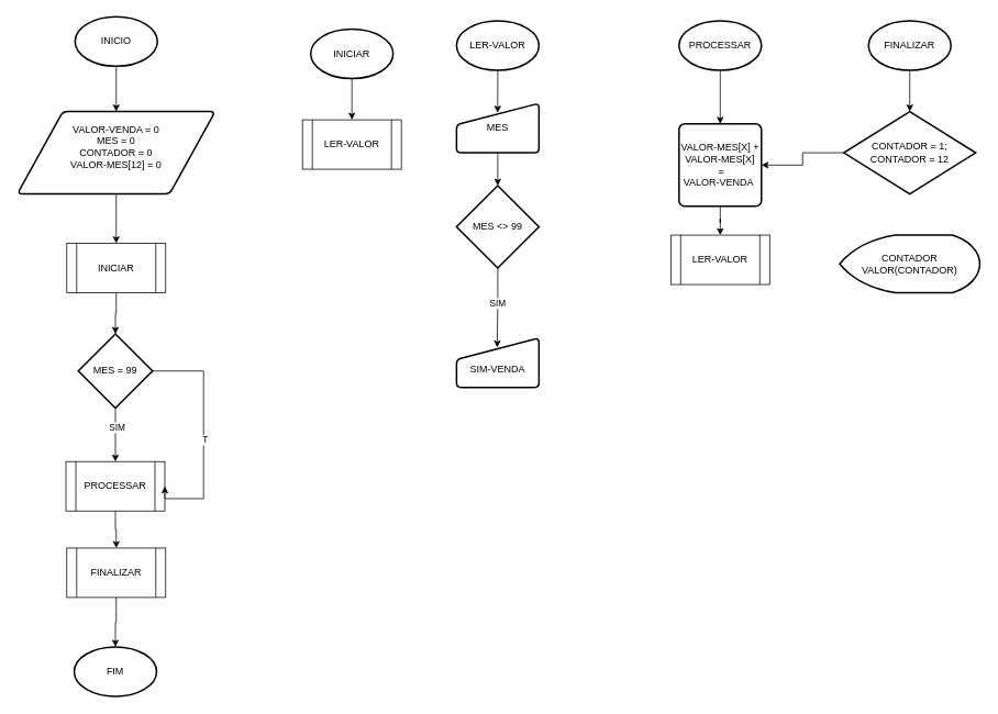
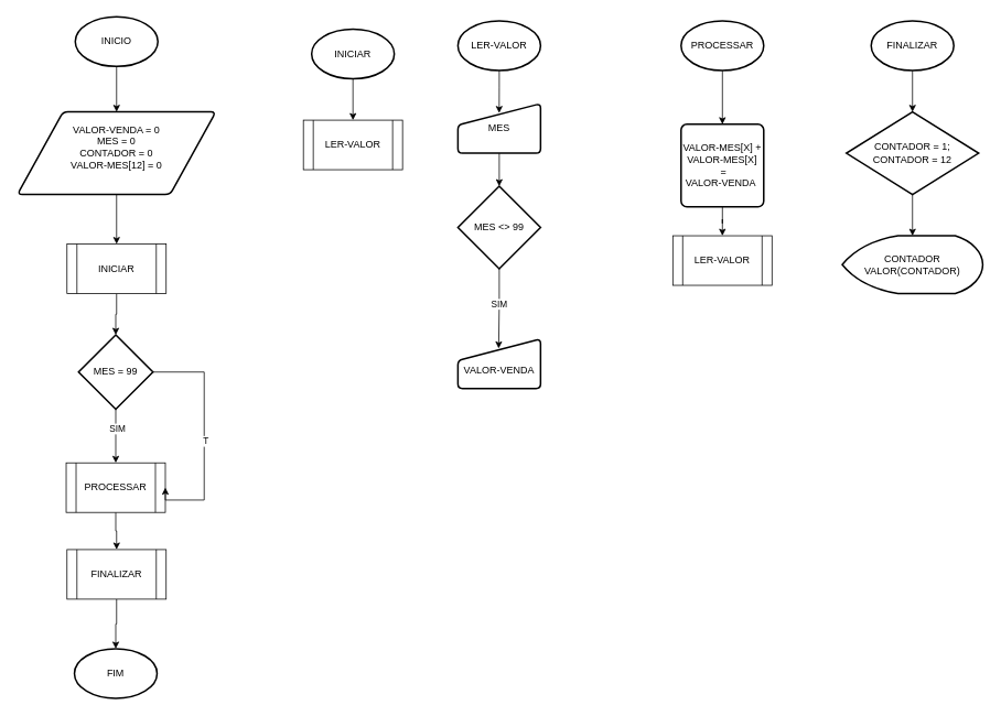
- <mxCell id="33" value="" style="edgeStyle=orthogonalEdgeStyle;rounded=0;orthogonalLoop=1;jettySize=auto;html=1;" edge="1" parent="1" source="34" target="29"><mxGeometry relative="1" as="geometry" /></mxCell>
+ <mxCell id="33" value="" style="edgeStyle=orthogonalEdgeStyle;rounded=0;orthogonalLoop=1;jettySize=auto;html=1;" edge="1" parent="1" source="34" target="35"><mxGeometry relative="1" as="geometry" /></mxCell>
- <mxCell id="25" value="&lt;div&gt;&lt;br&gt;&lt;/div&gt;&lt;div&gt;SIM-VENDA&lt;/div&gt;" style="html=1;strokeWidth=2;shape=manualInput;whiteSpace=wrap;rounded=1;size=26;arcSize=11;" vertex="1" parent="1"><mxGeometry x="553" y="410" width="100" height="60" as="geometry" /></mxCell>
+ <mxCell id="25" value="&lt;div&gt;&lt;br&gt;&lt;/div&gt;&lt;div&gt;VALOR-VENDA&lt;/div&gt;" style="html=1;strokeWidth=2;shape=manualInput;whiteSpace=wrap;rounded=1;size=26;arcSize=11;" vertex="1" parent="1"><mxGeometry x="553" y="410" width="100" height="60" as="geometry" /></mxCell>
